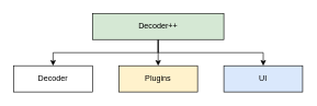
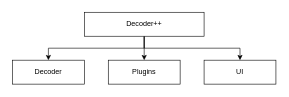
- <mxCell id="8" value="Decoder++" style="rounded=0;whiteSpace=wrap;html=1;fillColor=#d5e8d4;" vertex="1" parent="1"><mxGeometry x="140" y="20" width="200" height="40" as="geometry" /></mxCell>
+ <mxCell id="8" value="Decoder++" style="rounded=0;whiteSpace=wrap;html=1;" vertex="1" parent="1"><mxGeometry x="140" y="20" width="200" height="40" as="geometry" /></mxCell>
- <mxCell id="3" value="Plugins" style="rounded=0;whiteSpace=wrap;html=1;fillColor=#fff2cc;" vertex="1" parent="1"><mxGeometry x="180" y="100" width="120" height="40" as="geometry" /></mxCell>
+ <mxCell id="3" value="Plugins" style="rounded=0;whiteSpace=wrap;html=1;" vertex="1" parent="1"><mxGeometry x="180" y="100" width="120" height="40" as="geometry" /></mxCell>
- <mxCell id="4" value="UI" style="rounded=0;whiteSpace=wrap;html=1;fillColor=#dae8fc;" vertex="1" parent="1"><mxGeometry x="340" y="100" width="120" height="40" as="geometry" /></mxCell>
+ <mxCell id="4" value="UI" style="rounded=0;whiteSpace=wrap;html=1;" vertex="1" parent="1"><mxGeometry x="340" y="100" width="120" height="40" as="geometry" /></mxCell>
